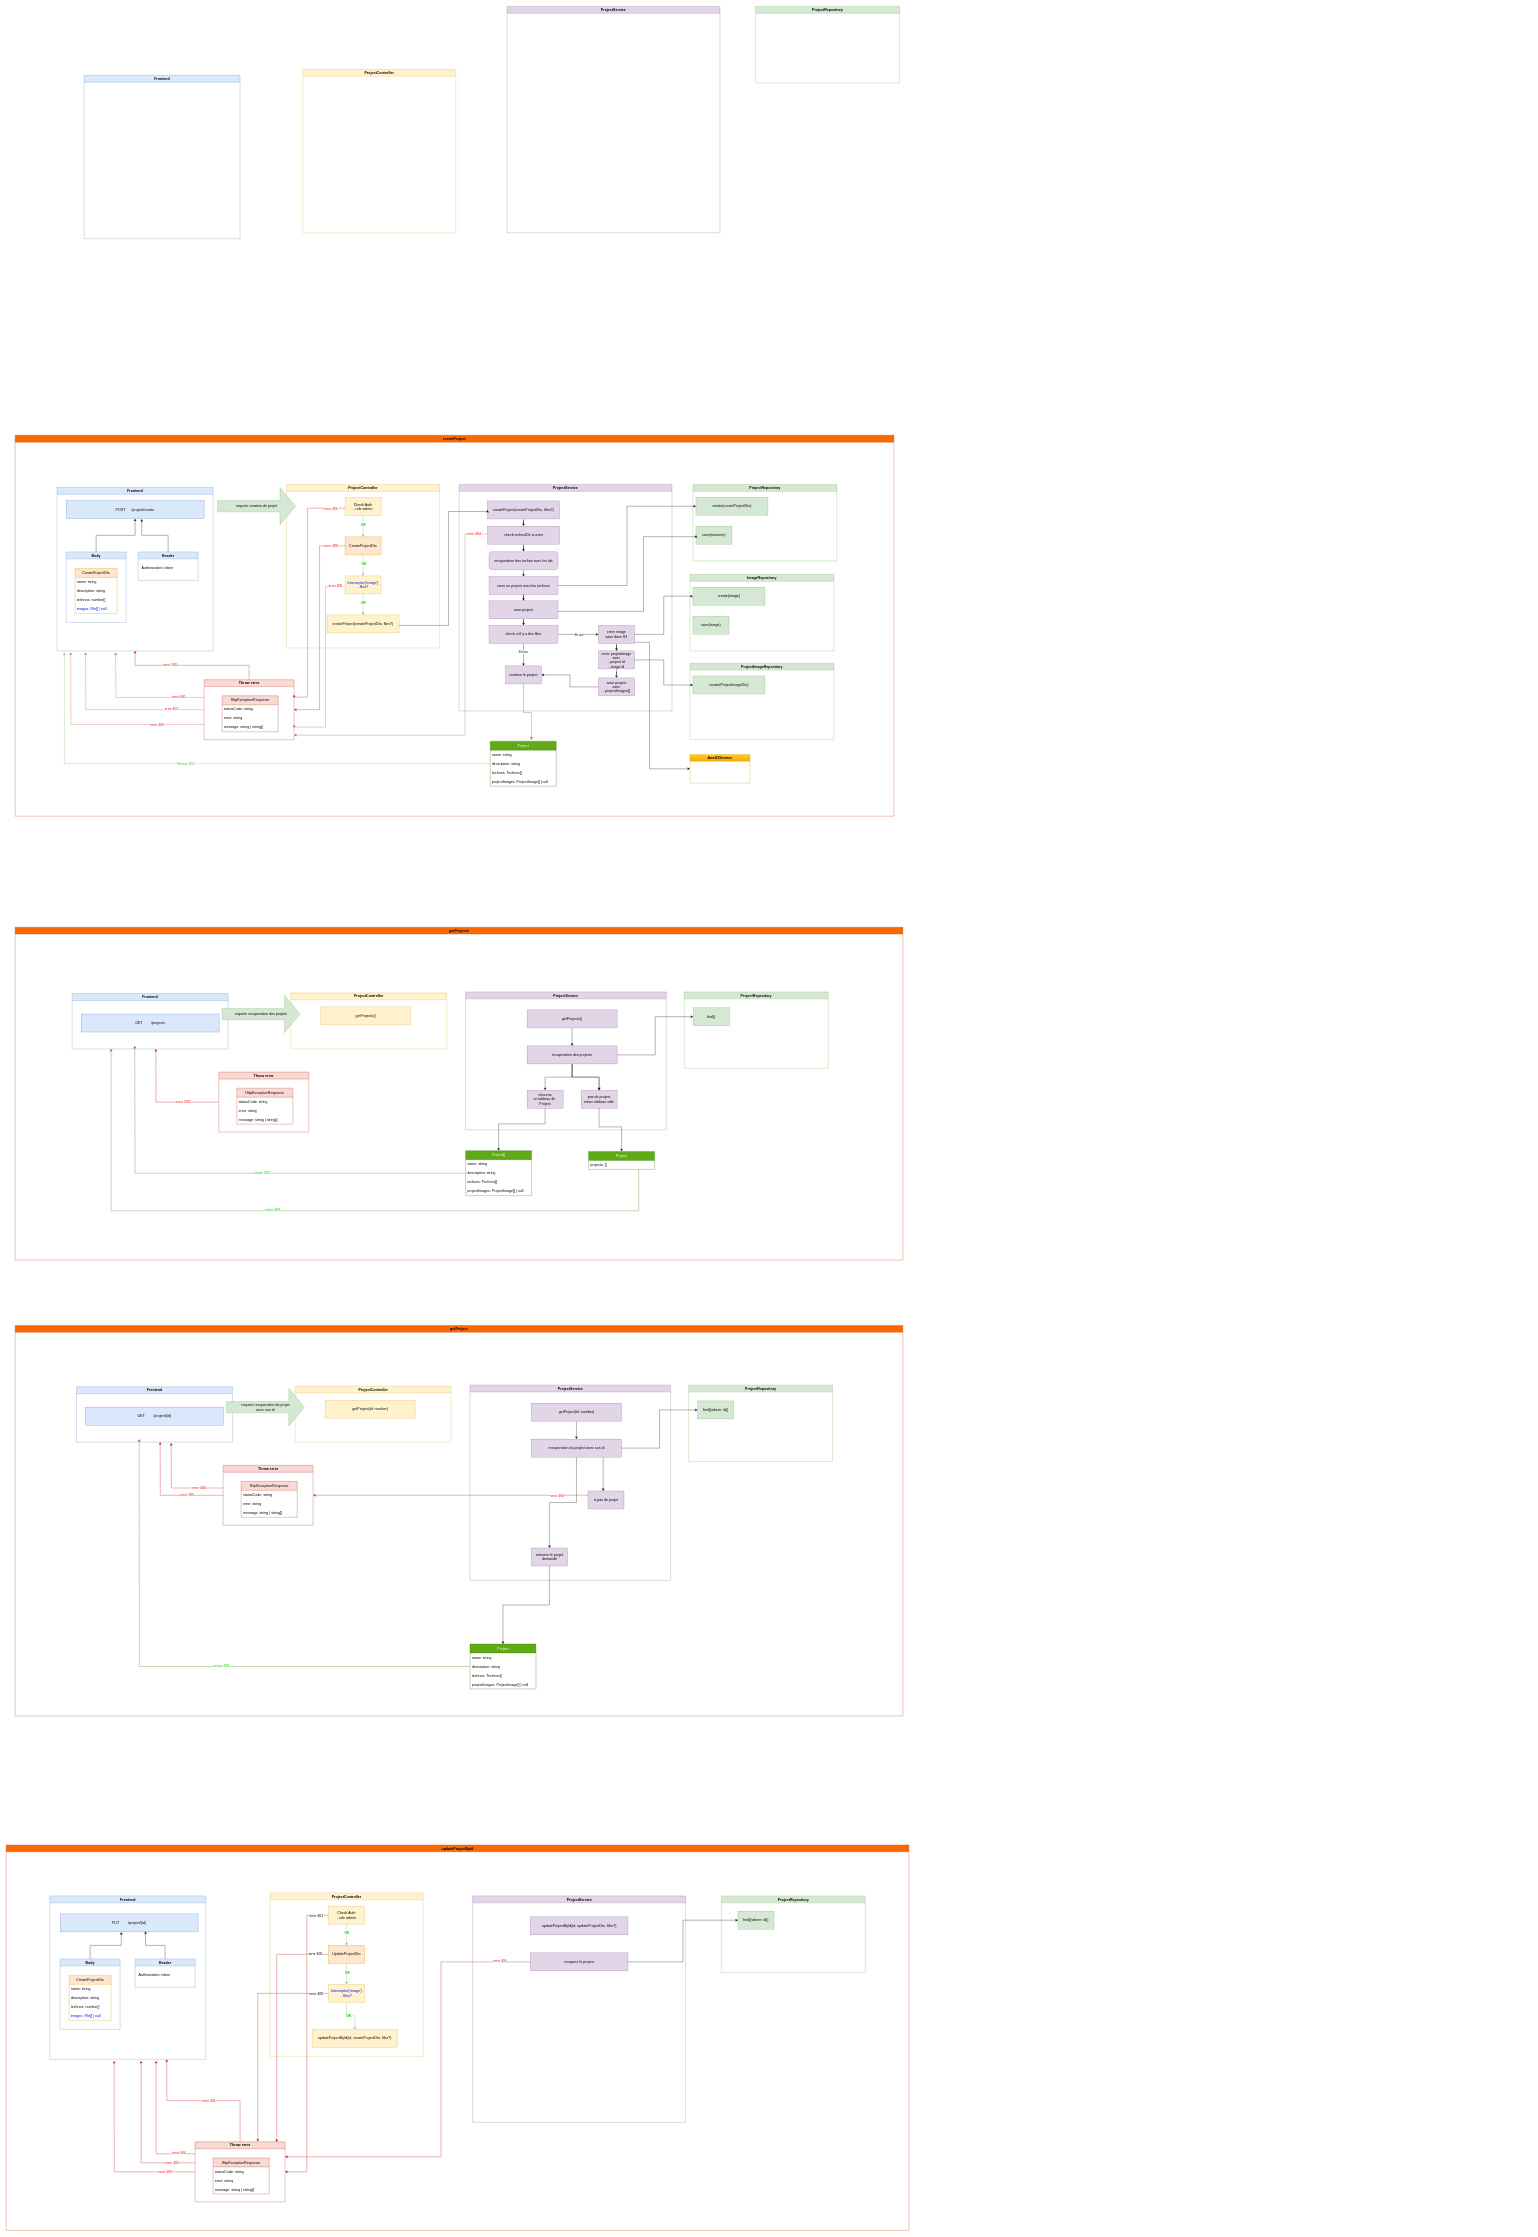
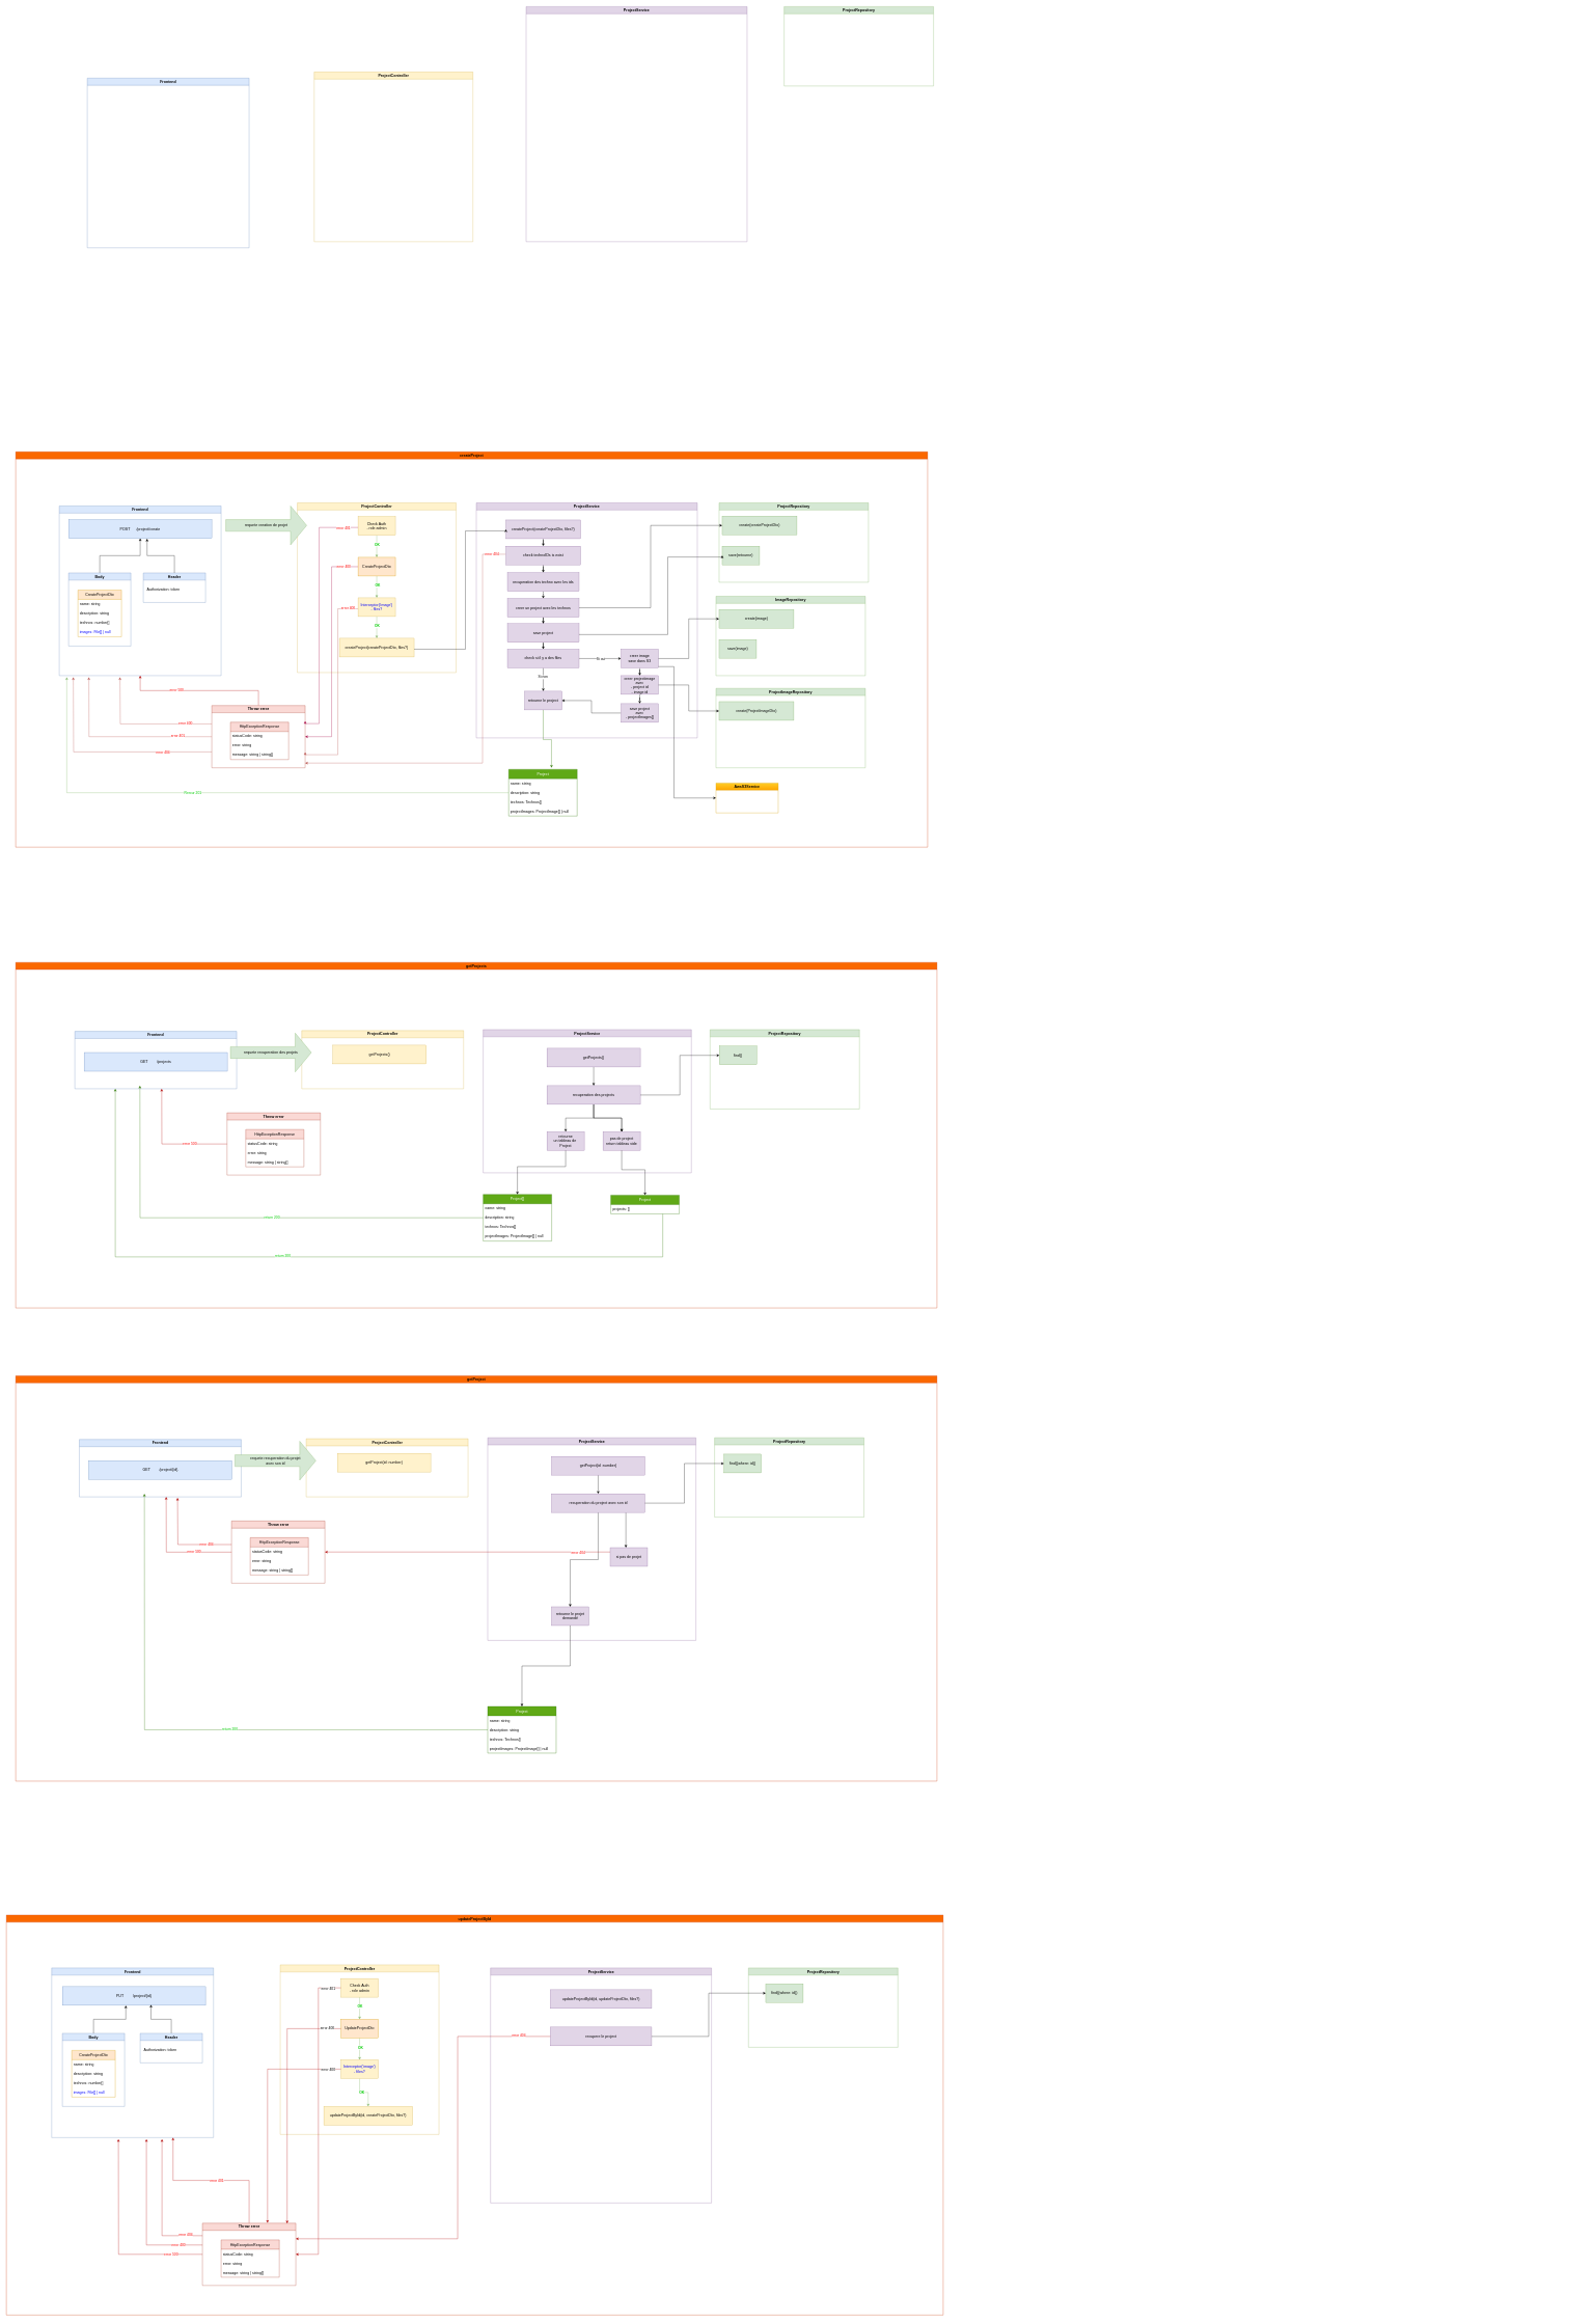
- <mxCell id="34" value="recuperation des techno avec les ids" style="whiteSpace=wrap;html=1;fillColor=#e1d5e7;strokeColor=#9673a6;rounded=1;" vertex="1" parent="26"><mxGeometry x="100" y="224" width="230" height="60" as="geometry" /></mxCell>
+ <mxCell id="34" value="recuperation des techno avec les ids" style="whiteSpace=wrap;html=1;fillColor=#e1d5e7;strokeColor=#9673a6;rounded=0;" vertex="1" parent="26"><mxGeometry x="100" y="224" width="230" height="60" as="geometry" /></mxCell>
- <mxCell id="44" value="creation le project" style="whiteSpace=wrap;html=1;fillColor=#e1d5e7;strokeColor=#9673a6;rounded=0;" vertex="1" parent="26"><mxGeometry x="155" y="605" width="120" height="60" as="geometry" /></mxCell>
+ <mxCell id="44" value="retourne le project" style="whiteSpace=wrap;html=1;fillColor=#e1d5e7;strokeColor=#9673a6;rounded=0;" vertex="1" parent="26"><mxGeometry x="155" y="605" width="120" height="60" as="geometry" /></mxCell>
